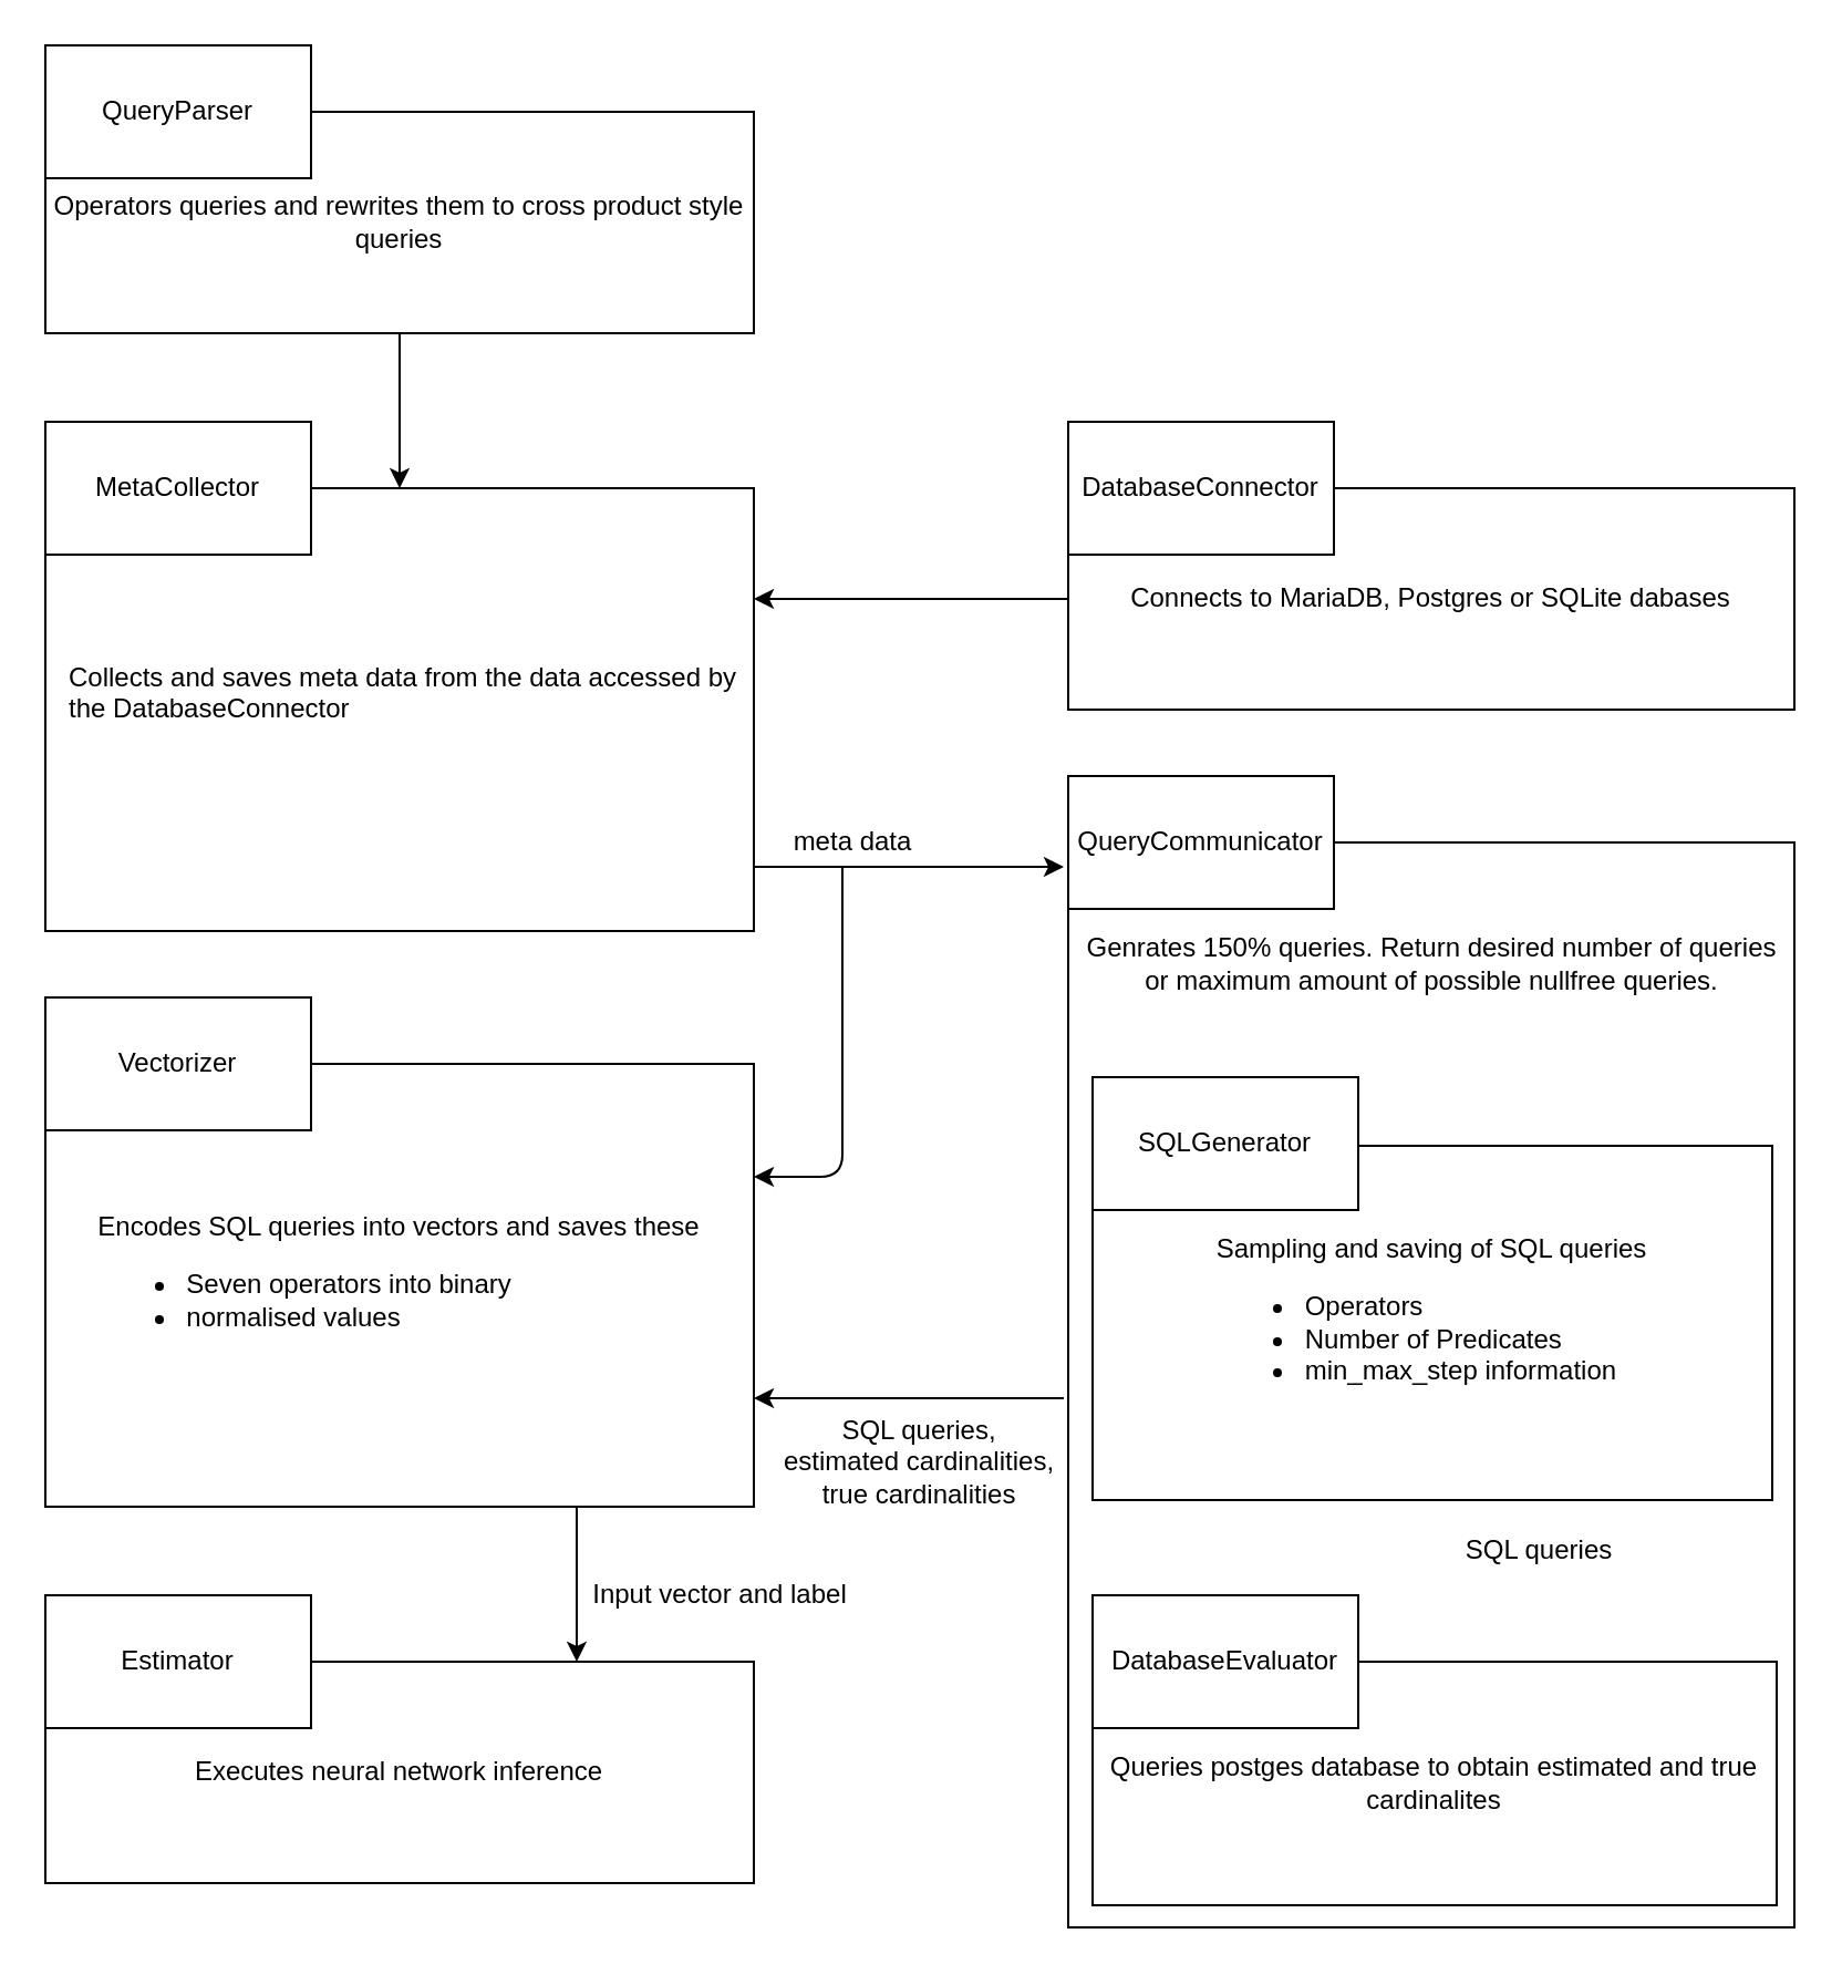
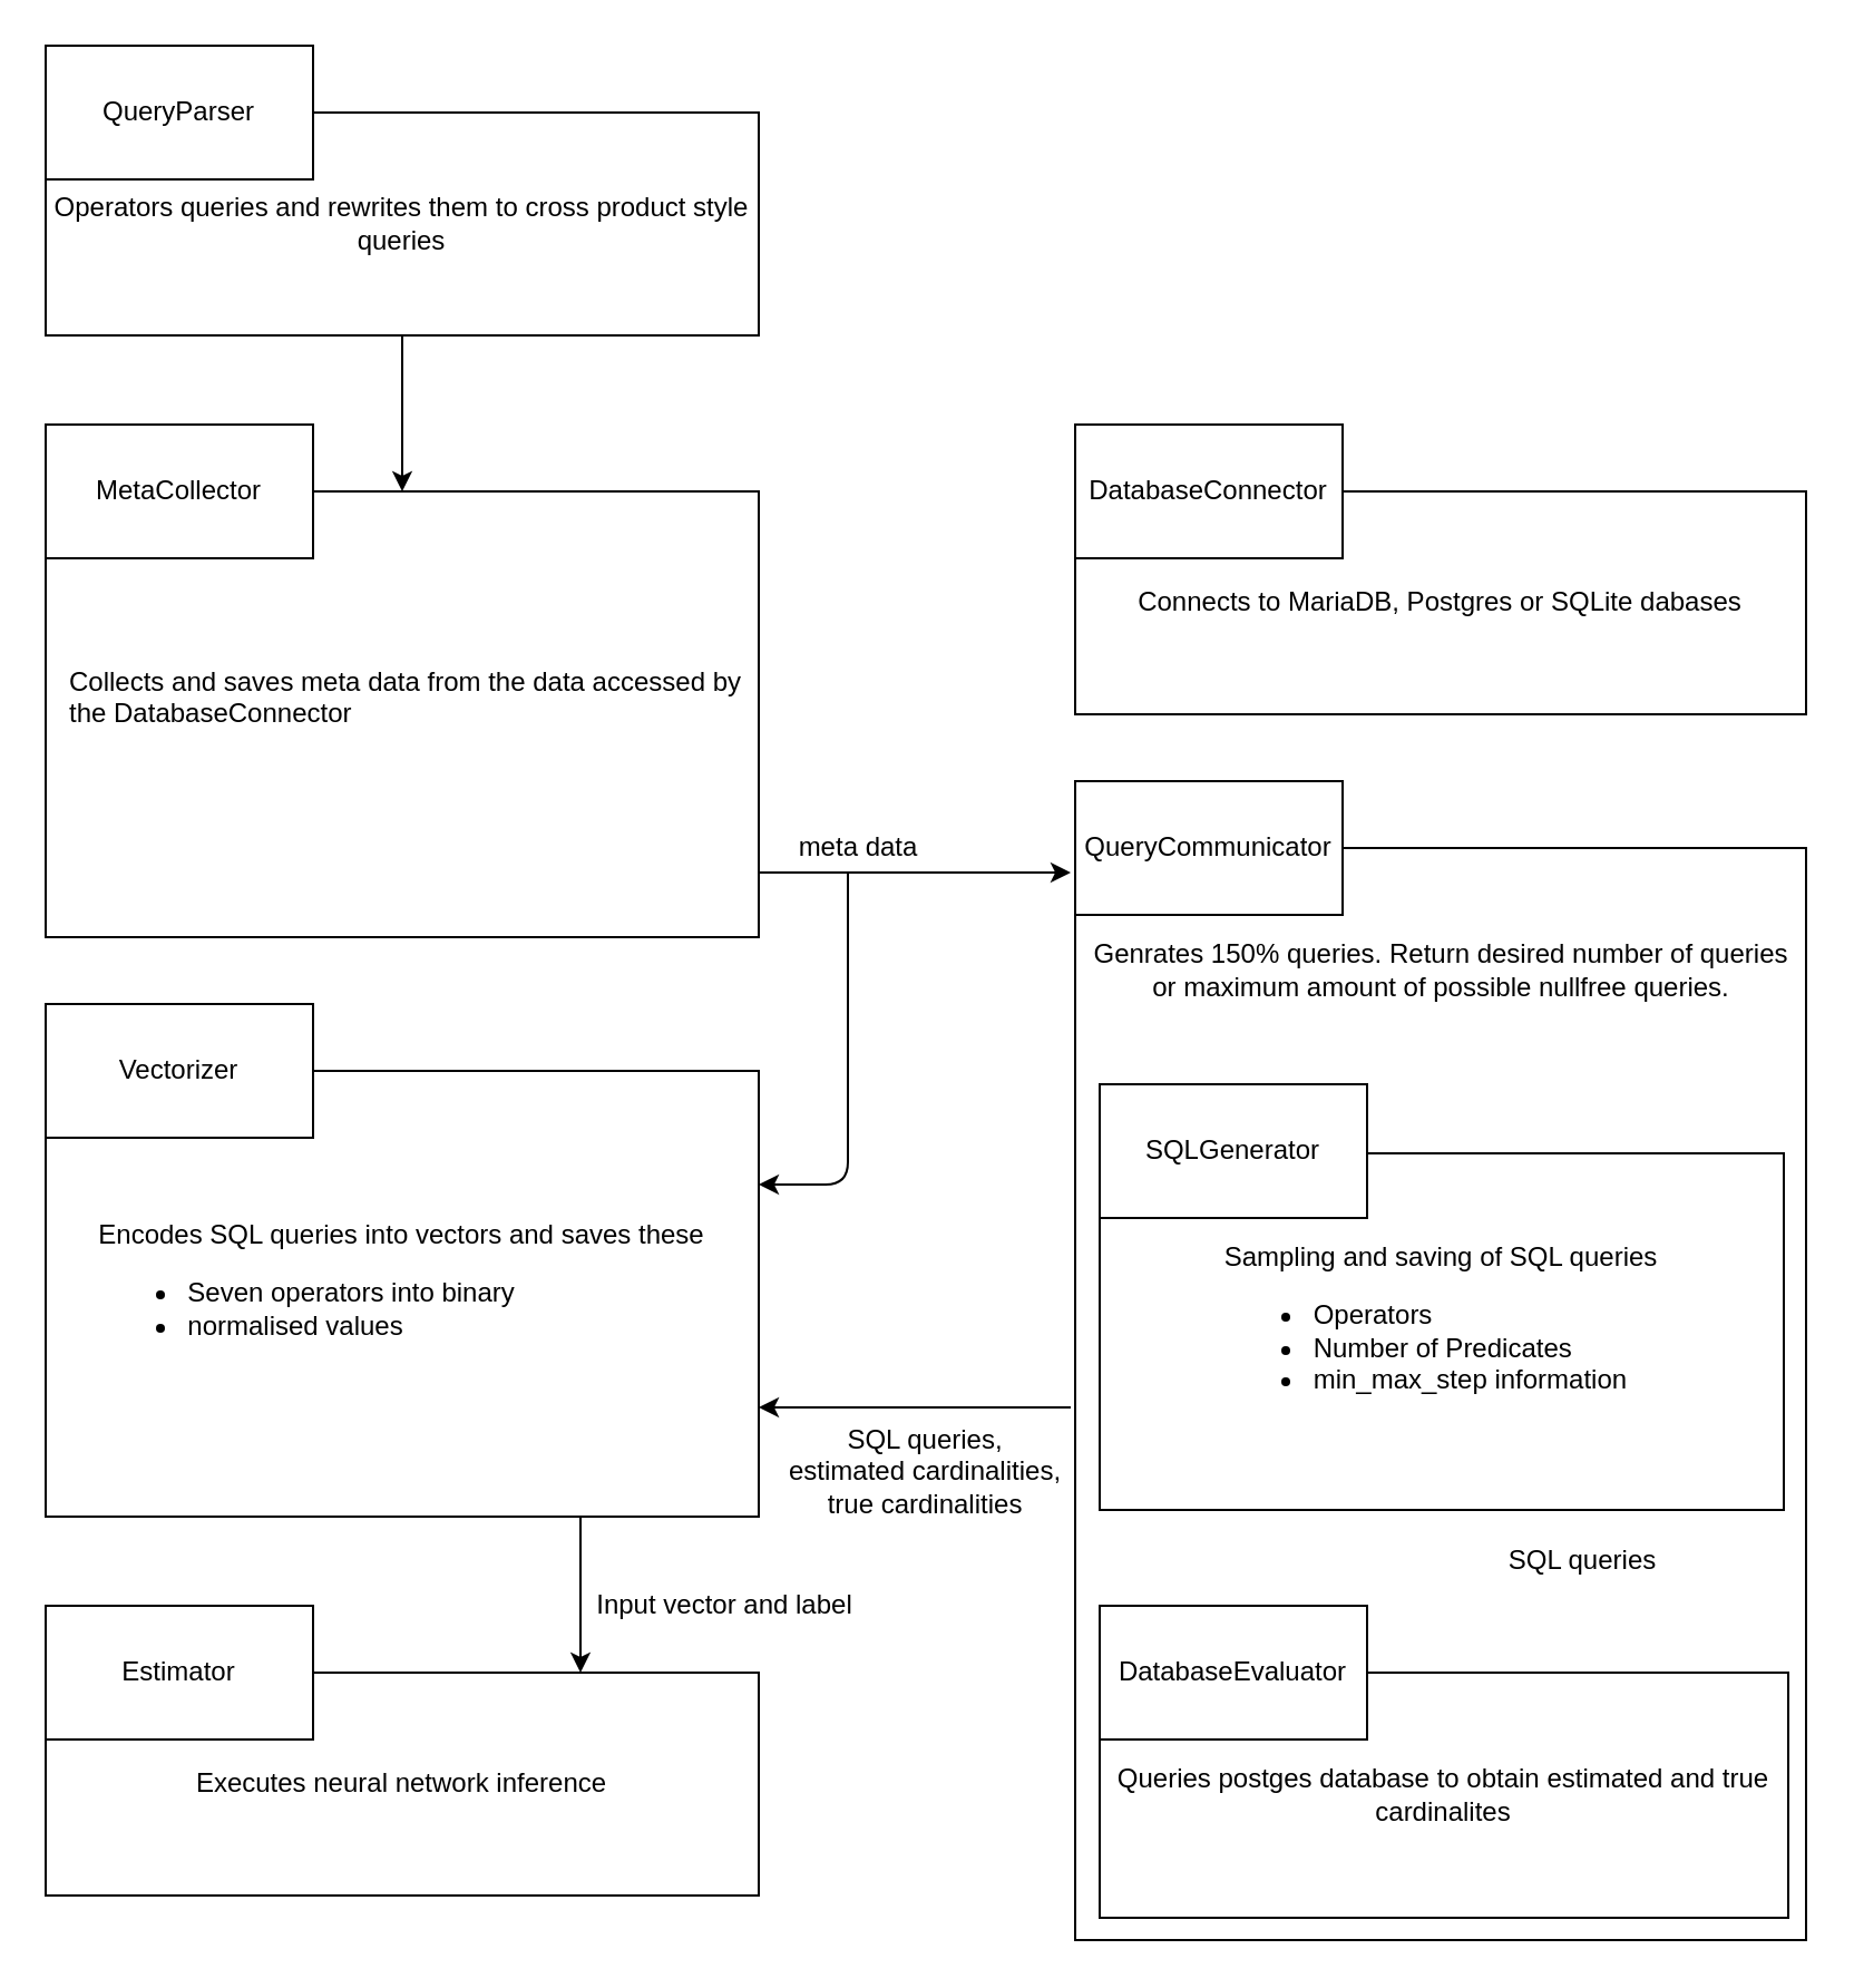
- <mxCell id="23" style="edgeStyle=orthogonalEdgeStyle;rounded=0;jumpSize=0;orthogonalLoop=1;jettySize=auto;html=1;exitX=0;exitY=0.5;exitDx=0;exitDy=0;entryX=1;entryY=0.25;entryDx=0;entryDy=0;" parent="1" source="24" target="3" edge="1"><mxGeometry relative="1" as="geometry" /></mxCell>
- <mxCell id="20" value="SQL queries" style="text;html=1;strokeColor=none;fillColor=none;align=center;verticalAlign=middle;whiteSpace=wrap;overflow=hidden;" parent="1" vertex="1"><mxGeometry x="650" y="690" width="89.5" height="20" as="geometry" /></mxCell>
+ <mxCell id="20" value="SQL queries" style="text;html=1;strokeColor=none;fillColor=none;align=center;verticalAlign=middle;whiteSpace=wrap;overflow=hidden;" parent="1" vertex="1"><mxGeometry x="665" y="690" width="89.5" height="20" as="geometry" /></mxCell>
